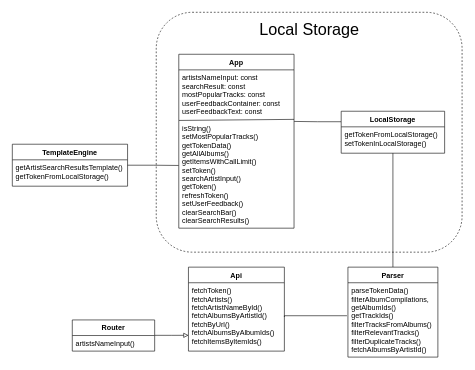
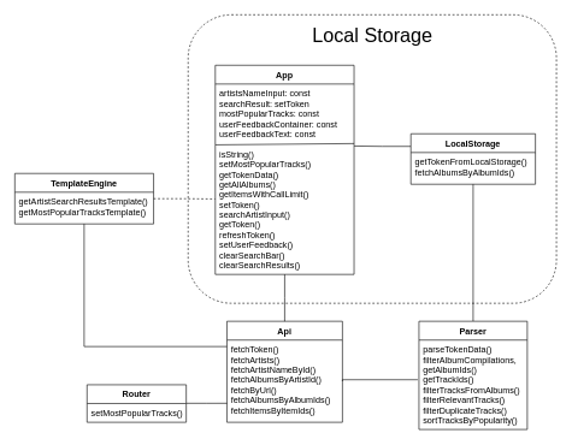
- <mxCell id="14" value="artistsNameInput: const&#10;searchResult: const&#10;mostPopularTracks: const&#10;userFeedbackContainer: const&#10;userFeedbackText: const" style="text;strokeColor=none;fillColor=none;align=left;verticalAlign=top;spacingLeft=4;spacingRight=4;overflow=hidden;rotatable=0;points=[[0,0.5],[1,0.5]];portConstraint=eastwest;" parent="13" vertex="1"><mxGeometry y="26" width="192.18" height="84" as="geometry" /></mxCell>
+ <mxCell id="14" value="artistsNameInput: const&#10;searchResult: setToken&#10;mostPopularTracks: const&#10;userFeedbackContainer: const&#10;userFeedbackText: const" style="text;strokeColor=none;fillColor=none;align=left;verticalAlign=top;spacingLeft=4;spacingRight=4;overflow=hidden;rotatable=0;points=[[0,0.5],[1,0.5]];portConstraint=eastwest;" parent="13" vertex="1"><mxGeometry y="26" width="192.18" height="84" as="geometry" /></mxCell>
- <mxCell id="19" value="getTokenFromLocalStorage()&#10;setTokenInLocalStorage()" style="text;strokeColor=none;fillColor=none;align=left;verticalAlign=top;spacingLeft=4;spacingRight=4;overflow=hidden;rotatable=0;points=[[0,0.5],[1,0.5]];portConstraint=eastwest;" parent="18" vertex="1"><mxGeometry y="26" width="172.5" height="44" as="geometry" /></mxCell>
+ <mxCell id="19" value="getTokenFromLocalStorage()&#10;fetchAlbumsByAlbumIds()" style="text;strokeColor=none;fillColor=none;align=left;verticalAlign=top;spacingLeft=4;spacingRight=4;overflow=hidden;rotatable=0;points=[[0,0.5],[1,0.5]];portConstraint=eastwest;" parent="18" vertex="1"><mxGeometry y="26" width="172.5" height="44" as="geometry" /></mxCell>
- <mxCell id="9" style="edgeStyle=orthogonalEdgeStyle;rounded=0;orthogonalLoop=1;jettySize=auto;html=1;entryX=-0.002;entryY=0.419;entryDx=0;entryDy=0;entryPerimeter=0;endArrow=none;endFill=0;" parent="1" source="10" target="15" edge="1"><mxGeometry relative="1" as="geometry" /></mxCell>
+ <mxCell id="9" style="edgeStyle=orthogonalEdgeStyle;rounded=0;orthogonalLoop=1;jettySize=auto;html=1;entryX=-0.002;entryY=0.419;entryDx=0;entryDy=0;entryPerimeter=0;endArrow=none;endFill=0;dashed=1;" parent="1" source="10" target="15" edge="1"><mxGeometry relative="1" as="geometry" /></mxCell>
- <mxCell id="11" value="getArtistSearchResultsTemplate()&#10;getTokenFromLocalStorage()" style="text;strokeColor=none;fillColor=none;align=left;verticalAlign=top;spacingLeft=4;spacingRight=4;overflow=hidden;rotatable=0;points=[[0,0.5],[1,0.5]];portConstraint=eastwest;" parent="10" vertex="1"><mxGeometry y="26" width="192.18" height="44" as="geometry" /></mxCell>
+ <mxCell id="11" value="getArtistSearchResultsTemplate()&#10;getMostPopularTracksTemplate()" style="text;strokeColor=none;fillColor=none;align=left;verticalAlign=top;spacingLeft=4;spacingRight=4;overflow=hidden;rotatable=0;points=[[0,0.5],[1,0.5]];portConstraint=eastwest;" parent="10" vertex="1"><mxGeometry y="26" width="192.18" height="44" as="geometry" /></mxCell>
+ <mxCell id="12" style="edgeStyle=orthogonalEdgeStyle;rounded=0;orthogonalLoop=1;jettySize=auto;html=1;entryX=0.5;entryY=0;entryDx=0;entryDy=0;endArrow=none;endFill=0;" parent="1" source="13" target="4" edge="1"><mxGeometry relative="1" as="geometry" /></mxCell>
+ <mxCell id="3" style="edgeStyle=orthogonalEdgeStyle;rounded=0;orthogonalLoop=1;jettySize=auto;html=1;endArrow=none;endFill=0;startArrow=none;startFill=0;" parent="1" source="4" target="10" edge="1"><mxGeometry relative="1" as="geometry"><Array as="points"><mxPoint x="116" y="480" /></Array></mxGeometry></mxCell>
- <mxCell id="22" value="parseTokenData()&#10;filterAlbumCompilations, &#10;getAlbumIds() &#10;getTrackIds()&#10;filterTracksFromAlbums() &#10;filterRelevantTracks()&#10;filterDuplicateTracks()&#10;fetchAlbumsByArtistId()" style="text;strokeColor=none;fillColor=none;align=left;verticalAlign=top;spacingLeft=4;spacingRight=4;overflow=hidden;rotatable=0;points=[[0,0.5],[1,0.5]];portConstraint=eastwest;" parent="21" vertex="1"><mxGeometry y="26" width="150" height="124" as="geometry" /></mxCell>
+ <mxCell id="22" value="parseTokenData()&#10;filterAlbumCompilations, &#10;getAlbumIds() &#10;getTrackIds()&#10;filterTracksFromAlbums() &#10;filterRelevantTracks()&#10;filterDuplicateTracks()&#10;sortTracksByPopularity()" style="text;strokeColor=none;fillColor=none;align=left;verticalAlign=top;spacingLeft=4;spacingRight=4;overflow=hidden;rotatable=0;points=[[0,0.5],[1,0.5]];portConstraint=eastwest;" parent="21" vertex="1"><mxGeometry y="26" width="150" height="124" as="geometry" /></mxCell>
- <mxCell id="6" style="edgeStyle=orthogonalEdgeStyle;rounded=0;orthogonalLoop=1;jettySize=auto;html=1;endArrow=block;endFill=0;startArrow=none;startFill=0;entryX=0.001;entryY=0.769;entryDx=0;entryDy=0;entryPerimeter=0;" parent="1" source="7" target="5" edge="1"><mxGeometry relative="1" as="geometry"><mxPoint x="300" y="559" as="targetPoint" /><Array as="points"><mxPoint x="286" y="559" /></Array></mxGeometry></mxCell>
+ <mxCell id="6" style="edgeStyle=orthogonalEdgeStyle;rounded=0;orthogonalLoop=1;jettySize=auto;html=1;endArrow=none;endFill=0;startArrow=none;startFill=0;entryX=0.001;entryY=0.769;entryDx=0;entryDy=0;entryPerimeter=0;" parent="1" source="7" target="5" edge="1"><mxGeometry relative="1" as="geometry"><mxPoint x="300" y="559" as="targetPoint" /><Array as="points"><mxPoint x="286" y="559" /></Array></mxGeometry></mxCell>
- <mxCell id="8" value="artistsNameInput()" style="text;strokeColor=none;fillColor=none;align=left;verticalAlign=top;spacingLeft=4;spacingRight=4;overflow=hidden;rotatable=0;points=[[0,0.5],[1,0.5]];portConstraint=eastwest;" parent="7" vertex="1"><mxGeometry y="26" width="137.37" height="26" as="geometry" /></mxCell>
+ <mxCell id="8" value="setMostPopularTracks()" style="text;strokeColor=none;fillColor=none;align=left;verticalAlign=top;spacingLeft=4;spacingRight=4;overflow=hidden;rotatable=0;points=[[0,0.5],[1,0.5]];portConstraint=eastwest;" parent="7" vertex="1"><mxGeometry y="26" width="137.37" height="26" as="geometry" /></mxCell>
